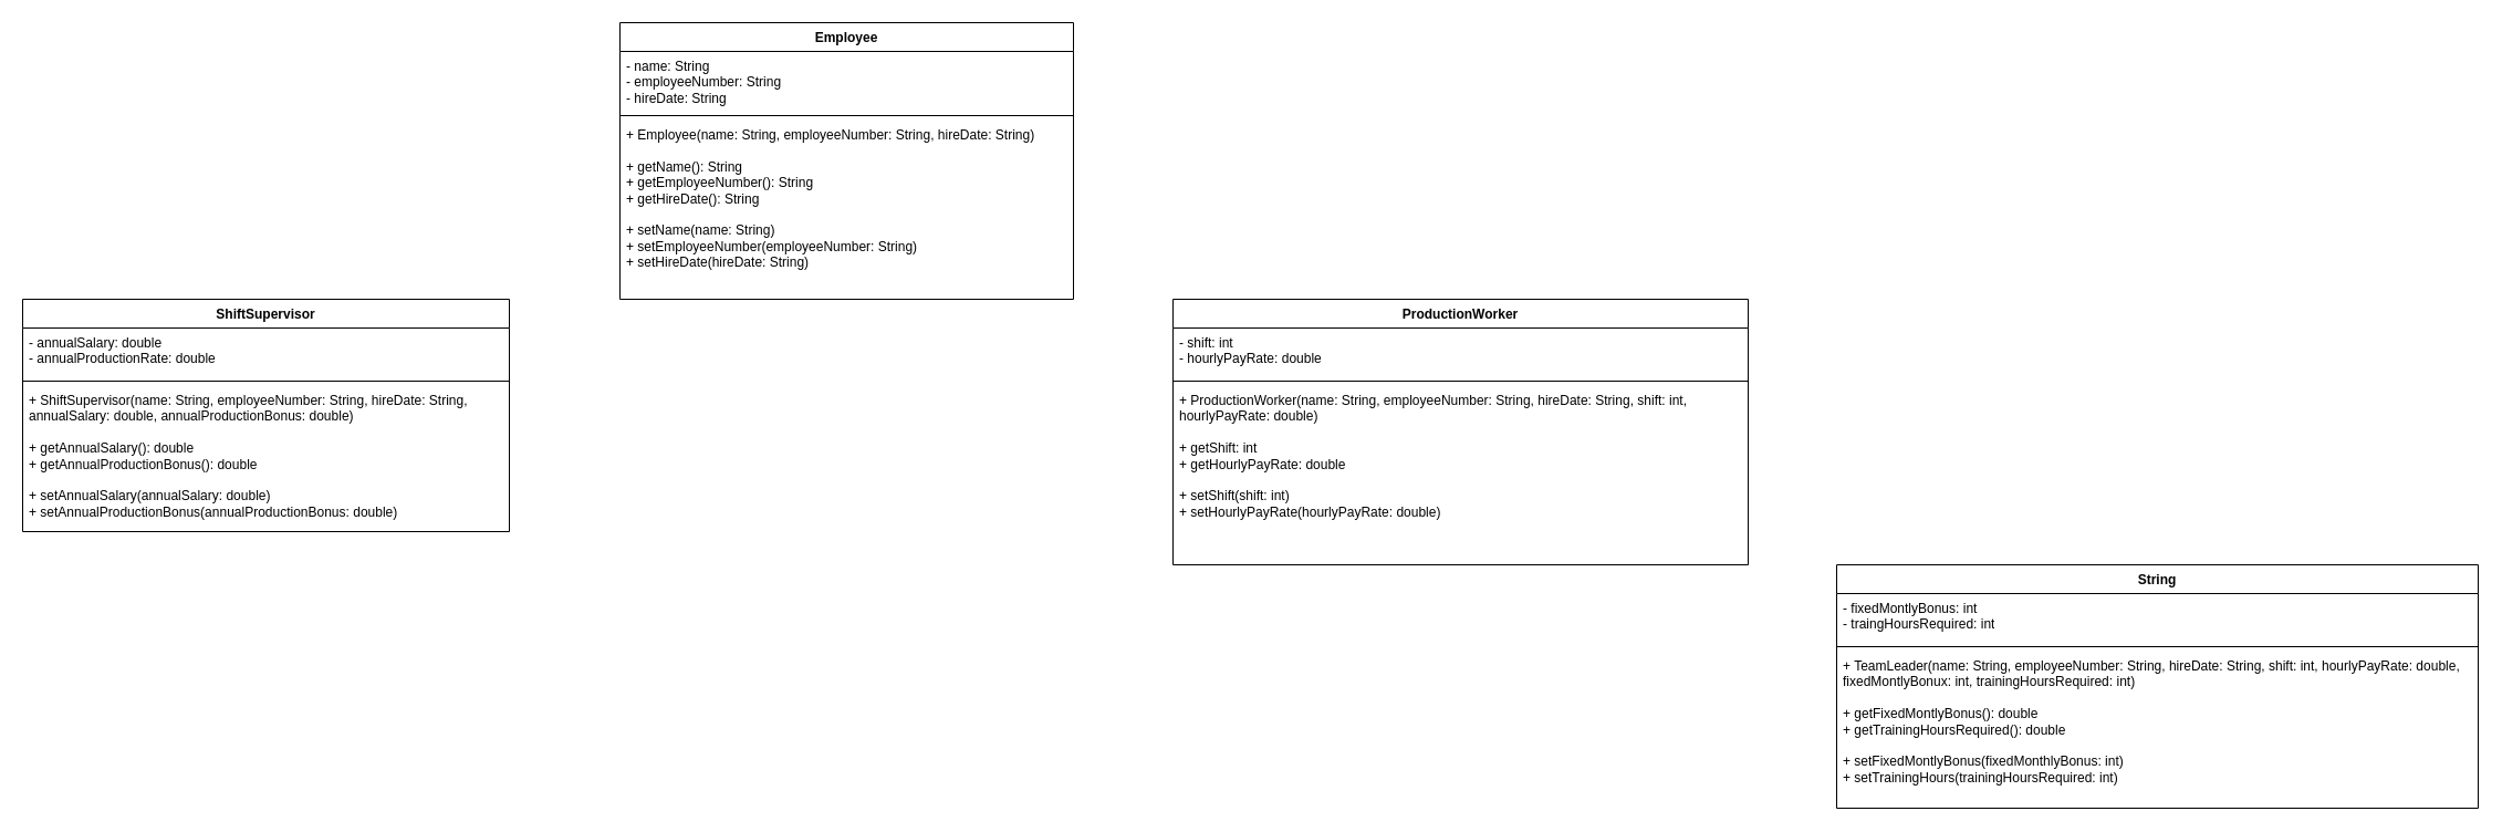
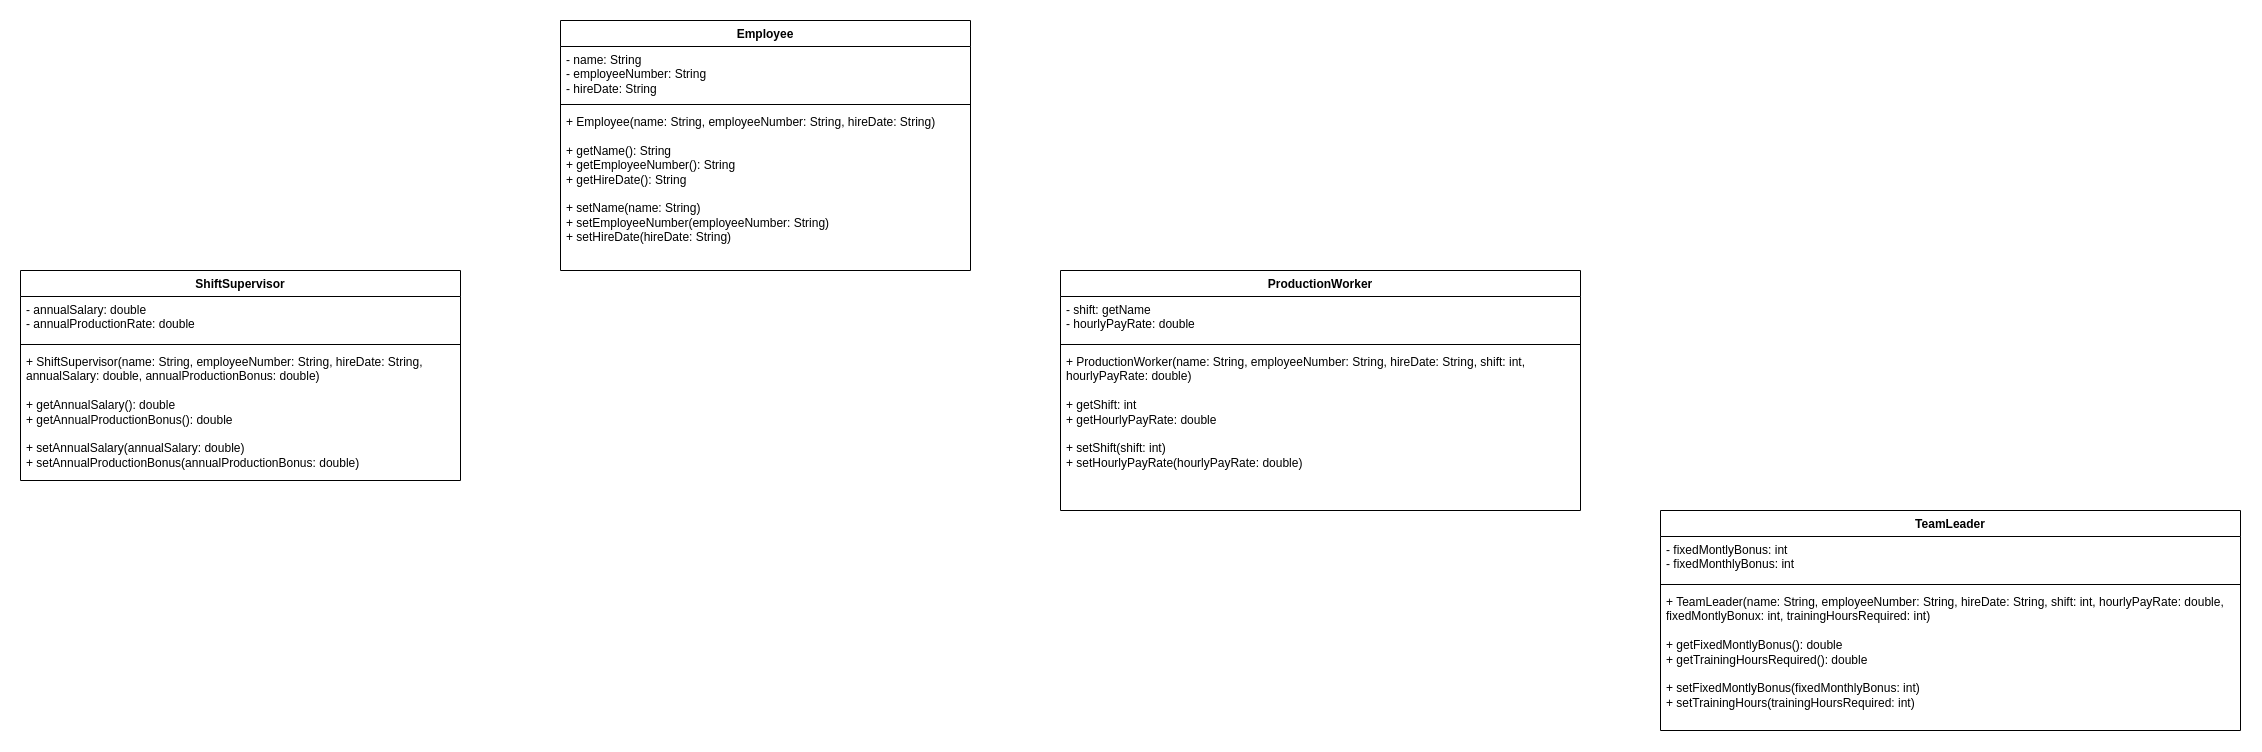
- <mxCell id="7" value="&lt;div&gt;- shift: int&lt;/div&gt;&lt;div&gt;- hourlyPayRate: double&lt;br&gt;&lt;/div&gt;" style="text;strokeColor=none;fillColor=none;align=left;verticalAlign=top;spacingLeft=4;spacingRight=4;overflow=hidden;rotatable=0;points=[[0,0.5],[1,0.5]];portConstraint=eastwest;whiteSpace=wrap;html=1;" vertex="1" parent="6"><mxGeometry y="26" width="520" height="44" as="geometry" /></mxCell>
+ <mxCell id="7" value="&lt;div&gt;- shift: getName&lt;/div&gt;&lt;div&gt;- hourlyPayRate: double&lt;br&gt;&lt;/div&gt;" style="text;strokeColor=none;fillColor=none;align=left;verticalAlign=top;spacingLeft=4;spacingRight=4;overflow=hidden;rotatable=0;points=[[0,0.5],[1,0.5]];portConstraint=eastwest;whiteSpace=wrap;html=1;" vertex="1" parent="6"><mxGeometry y="26" width="520" height="44" as="geometry" /></mxCell>
- <mxCell id="14" value="String" style="swimlane;fontStyle=1;align=center;verticalAlign=top;childLayout=stackLayout;horizontal=1;startSize=26;horizontalStack=0;resizeParent=1;resizeParentMax=0;resizeLast=0;collapsible=1;marginBottom=0;whiteSpace=wrap;html=1;" vertex="1" parent="1"><mxGeometry x="1660" y="510" width="580" height="220" as="geometry" /></mxCell>
+ <mxCell id="14" value="TeamLeader" style="swimlane;fontStyle=1;align=center;verticalAlign=top;childLayout=stackLayout;horizontal=1;startSize=26;horizontalStack=0;resizeParent=1;resizeParentMax=0;resizeLast=0;collapsible=1;marginBottom=0;whiteSpace=wrap;html=1;" vertex="1" parent="1"><mxGeometry x="1660" y="510" width="580" height="220" as="geometry" /></mxCell>
- <mxCell id="15" value="&lt;div&gt;- fixedMontlyBonus: int&lt;/div&gt;&lt;div&gt;- traingHoursRequired: int&lt;br&gt;&lt;/div&gt;" style="text;strokeColor=none;fillColor=none;align=left;verticalAlign=top;spacingLeft=4;spacingRight=4;overflow=hidden;rotatable=0;points=[[0,0.5],[1,0.5]];portConstraint=eastwest;whiteSpace=wrap;html=1;" vertex="1" parent="14"><mxGeometry y="26" width="580" height="44" as="geometry" /></mxCell>
+ <mxCell id="15" value="&lt;div&gt;- fixedMontlyBonus: int&lt;/div&gt;&lt;div&gt;- fixedMonthlyBonus: int&lt;br&gt;&lt;/div&gt;" style="text;strokeColor=none;fillColor=none;align=left;verticalAlign=top;spacingLeft=4;spacingRight=4;overflow=hidden;rotatable=0;points=[[0,0.5],[1,0.5]];portConstraint=eastwest;whiteSpace=wrap;html=1;" vertex="1" parent="14"><mxGeometry y="26" width="580" height="44" as="geometry" /></mxCell>
